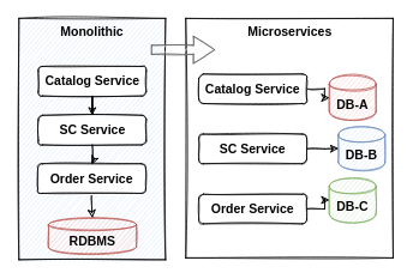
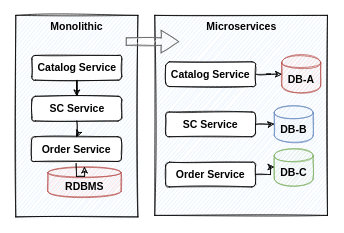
- <mxCell id="10" value="Microservices" style="whiteSpace=wrap;html=1;fontSize=14;fontStyle=1;verticalAlign=top;sketch=1;" vertex="1" parent="1"><mxGeometry x="205.5" y="20" width="230.5" height="267" as="geometry" /></mxCell>
+ <mxCell id="10" value="Microservices" style="whiteSpace=wrap;html=1;fontSize=14;fontStyle=1;verticalAlign=top;sketch=1;fillColor=#dae8fc;" vertex="1" parent="1"><mxGeometry x="205.5" y="20" width="230.5" height="267" as="geometry" /></mxCell>
- <mxCell id="13" value="DB-A" style="shape=cylinder;whiteSpace=wrap;html=1;boundedLbl=1;backgroundOutline=1;rounded=1;fontSize=14;fontStyle=1;sketch=1;fillColor=#f8cecc;strokeColor=#b85450;" vertex="1" parent="1"><mxGeometry x="365" y="83.5" width="52" height="50" as="geometry" /></mxCell>
+ <mxCell id="13" value="DB-A" style="shape=cylinder;whiteSpace=wrap;html=1;boundedLbl=1;backgroundOutline=1;rounded=1;fontSize=14;fontStyle=1;sketch=1;fillColor=#f8cecc;strokeColor=#b85450;" vertex="1" parent="1"><mxGeometry x="375" y="73.5" width="52" height="50" as="geometry" /></mxCell>
- <mxCell id="17" value="DB-B" style="shape=cylinder;whiteSpace=wrap;html=1;boundedLbl=1;backgroundOutline=1;rounded=1;fontSize=14;fontStyle=1;sketch=1;fillColor=#dae8fc;strokeColor=#6c8ebf;" vertex="1" parent="1"><mxGeometry x="375" y="140" width="52" height="50" as="geometry" /></mxCell>
+ <mxCell id="17" value="DB-B" style="shape=cylinder;whiteSpace=wrap;html=1;boundedLbl=1;backgroundOutline=1;rounded=1;fontSize=14;fontStyle=1;sketch=1;fillColor=#dae8fc;strokeColor=#6c8ebf;" vertex="1" parent="1"><mxGeometry x="365" y="140" width="52" height="50" as="geometry" /></mxCell>
- <mxCell id="3" value="RDBMS" style="shape=cylinder;whiteSpace=wrap;html=1;boundedLbl=1;backgroundOutline=1;fontSize=14;fontStyle=1;fillColor=#f8cecc;strokeColor=#b85450;sketch=1;" vertex="1" parent="1"><mxGeometry x="52.75" y="242" width="97.88" height="41" as="geometry" /></mxCell>
+ <mxCell id="3" value="RDBMS" style="shape=cylinder;whiteSpace=wrap;html=1;boundedLbl=1;backgroundOutline=1;fontSize=14;fontStyle=1;fillColor=#f8cecc;strokeColor=#b85450;sketch=1;" vertex="1" parent="1"><mxGeometry x="62.75" y="222" width="97.88" height="41" as="geometry" /></mxCell>
